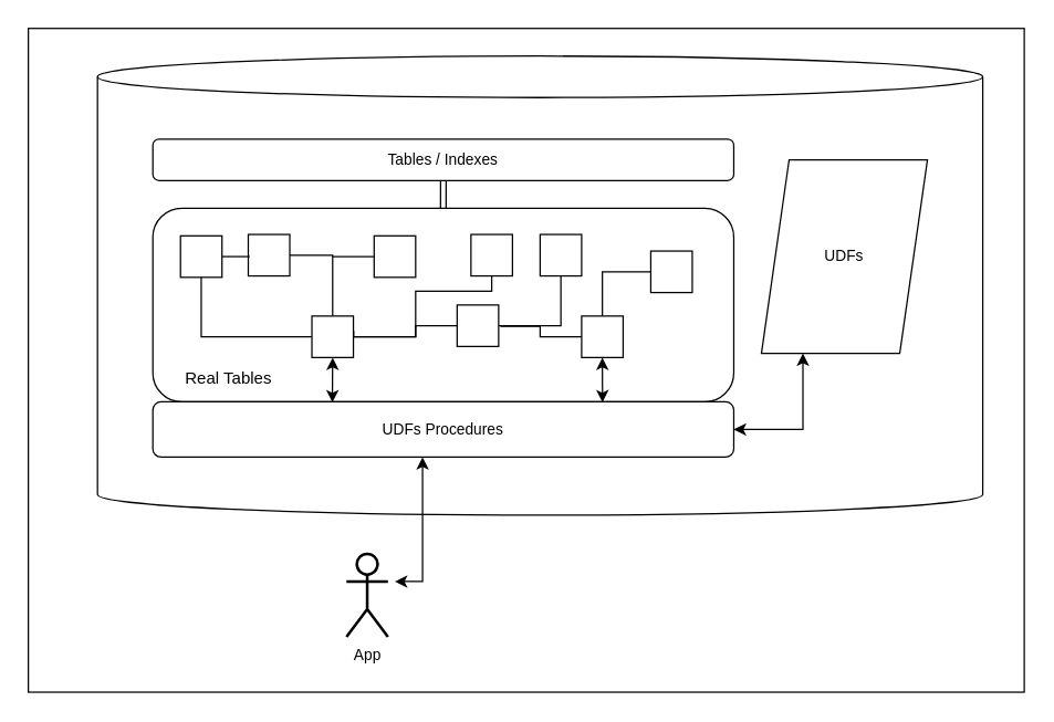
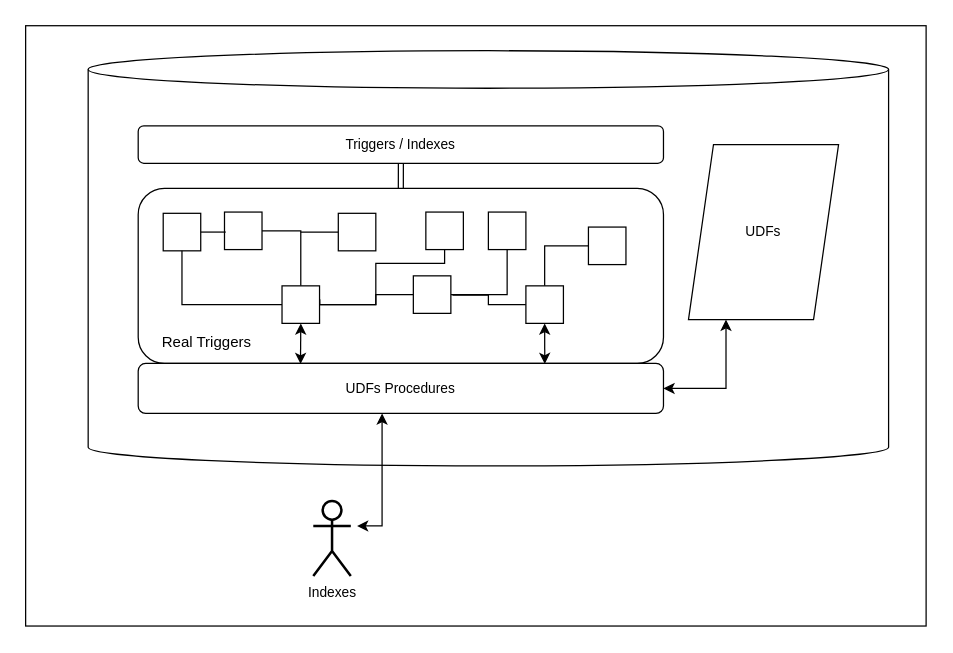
- <mxCell id="31" value="Tables / Indexes" style="rounded=1;whiteSpace=wrap;html=1;fontFamily=Helvetica;fontSize=11;fontColor=default;labelBackgroundColor=default;" vertex="1" parent="1"><mxGeometry x="110" y="100" width="420" height="30" as="geometry" /></mxCell>
+ <mxCell id="31" value="Triggers / Indexes" style="rounded=1;whiteSpace=wrap;html=1;fontFamily=Helvetica;fontSize=11;fontColor=default;labelBackgroundColor=default;" vertex="1" parent="1"><mxGeometry x="110" y="100" width="420" height="30" as="geometry" /></mxCell>
- <mxCell id="22" value="Real Tables" style="text;html=1;align=center;verticalAlign=middle;whiteSpace=wrap;rounded=0;" vertex="1" parent="1"><mxGeometry x="105" y="258" width="120" height="30" as="geometry" /></mxCell>
+ <mxCell id="22" value="Real Triggers" style="text;html=1;align=center;verticalAlign=middle;whiteSpace=wrap;rounded=0;" vertex="1" parent="1"><mxGeometry x="105" y="258" width="120" height="30" as="geometry" /></mxCell>
- <mxCell id="32" value="App" style="shape=umlActor;verticalLabelPosition=bottom;verticalAlign=top;html=1;outlineConnect=0;fontFamily=Helvetica;fontSize=11;fontColor=default;labelBackgroundColor=default;strokeWidth=2;" vertex="1" parent="1"><mxGeometry x="250" y="400" width="30" height="60" as="geometry" /></mxCell>
+ <mxCell id="32" value="Indexes" style="shape=umlActor;verticalLabelPosition=bottom;verticalAlign=top;html=1;outlineConnect=0;fontFamily=Helvetica;fontSize=11;fontColor=default;labelBackgroundColor=default;strokeWidth=2;" vertex="1" parent="1"><mxGeometry x="250" y="400" width="30" height="60" as="geometry" /></mxCell>
